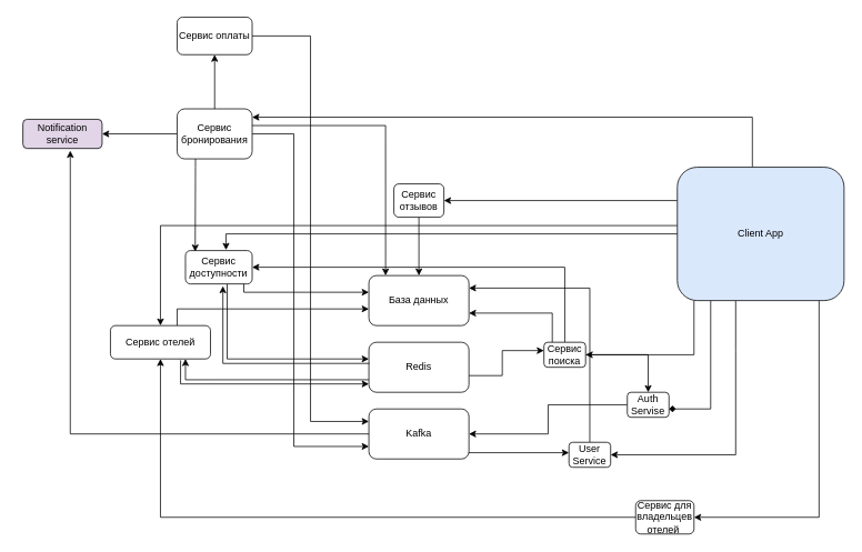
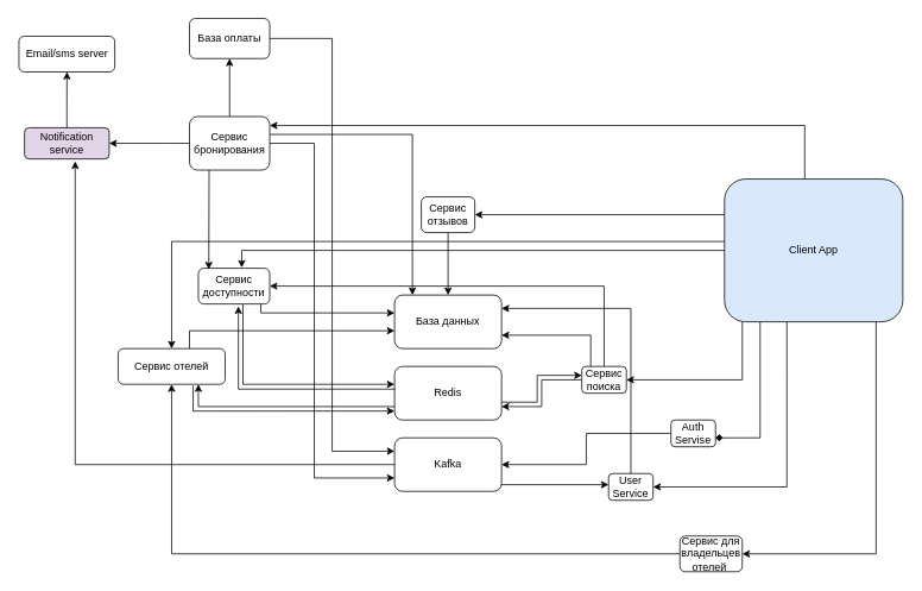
- <mxCell id="41" value="Сервис оплаты" style="whiteSpace=wrap;html=1;rounded=1;" vertex="1" parent="1"><mxGeometry x="212" y="20" width="90" height="45" as="geometry" /></mxCell>
+ <mxCell id="41" value="База оплаты" style="whiteSpace=wrap;html=1;rounded=1;" vertex="1" parent="1"><mxGeometry x="212" y="20" width="90" height="45" as="geometry" /></mxCell>
+ <mxCell id="45" value="Email/sms server" style="whiteSpace=wrap;html=1;rounded=1;" vertex="1" parent="1"><mxGeometry x="20.75" y="40" width="107.5" height="40" as="geometry" /></mxCell>
+ <mxCell id="43" value="" style="edgeStyle=orthogonalEdgeStyle;rounded=0;orthogonalLoop=1;jettySize=auto;html=1;" edge="1" parent="1" source="44" target="45"><mxGeometry relative="1" as="geometry" /></mxCell>
- <mxCell id="14" style="edgeStyle=orthogonalEdgeStyle;rounded=0;orthogonalLoop=1;jettySize=auto;html=1;" edge="1" parent="1" source="17" target="19"><mxGeometry relative="1" as="geometry" /></mxCell>
+ <mxCell id="14" style="edgeStyle=orthogonalEdgeStyle;rounded=0;orthogonalLoop=1;jettySize=auto;html=1;entryX=1;entryY=0.75;entryDx=0;entryDy=0;" edge="1" parent="1" source="17" target="34"><mxGeometry relative="1" as="geometry" /></mxCell>
